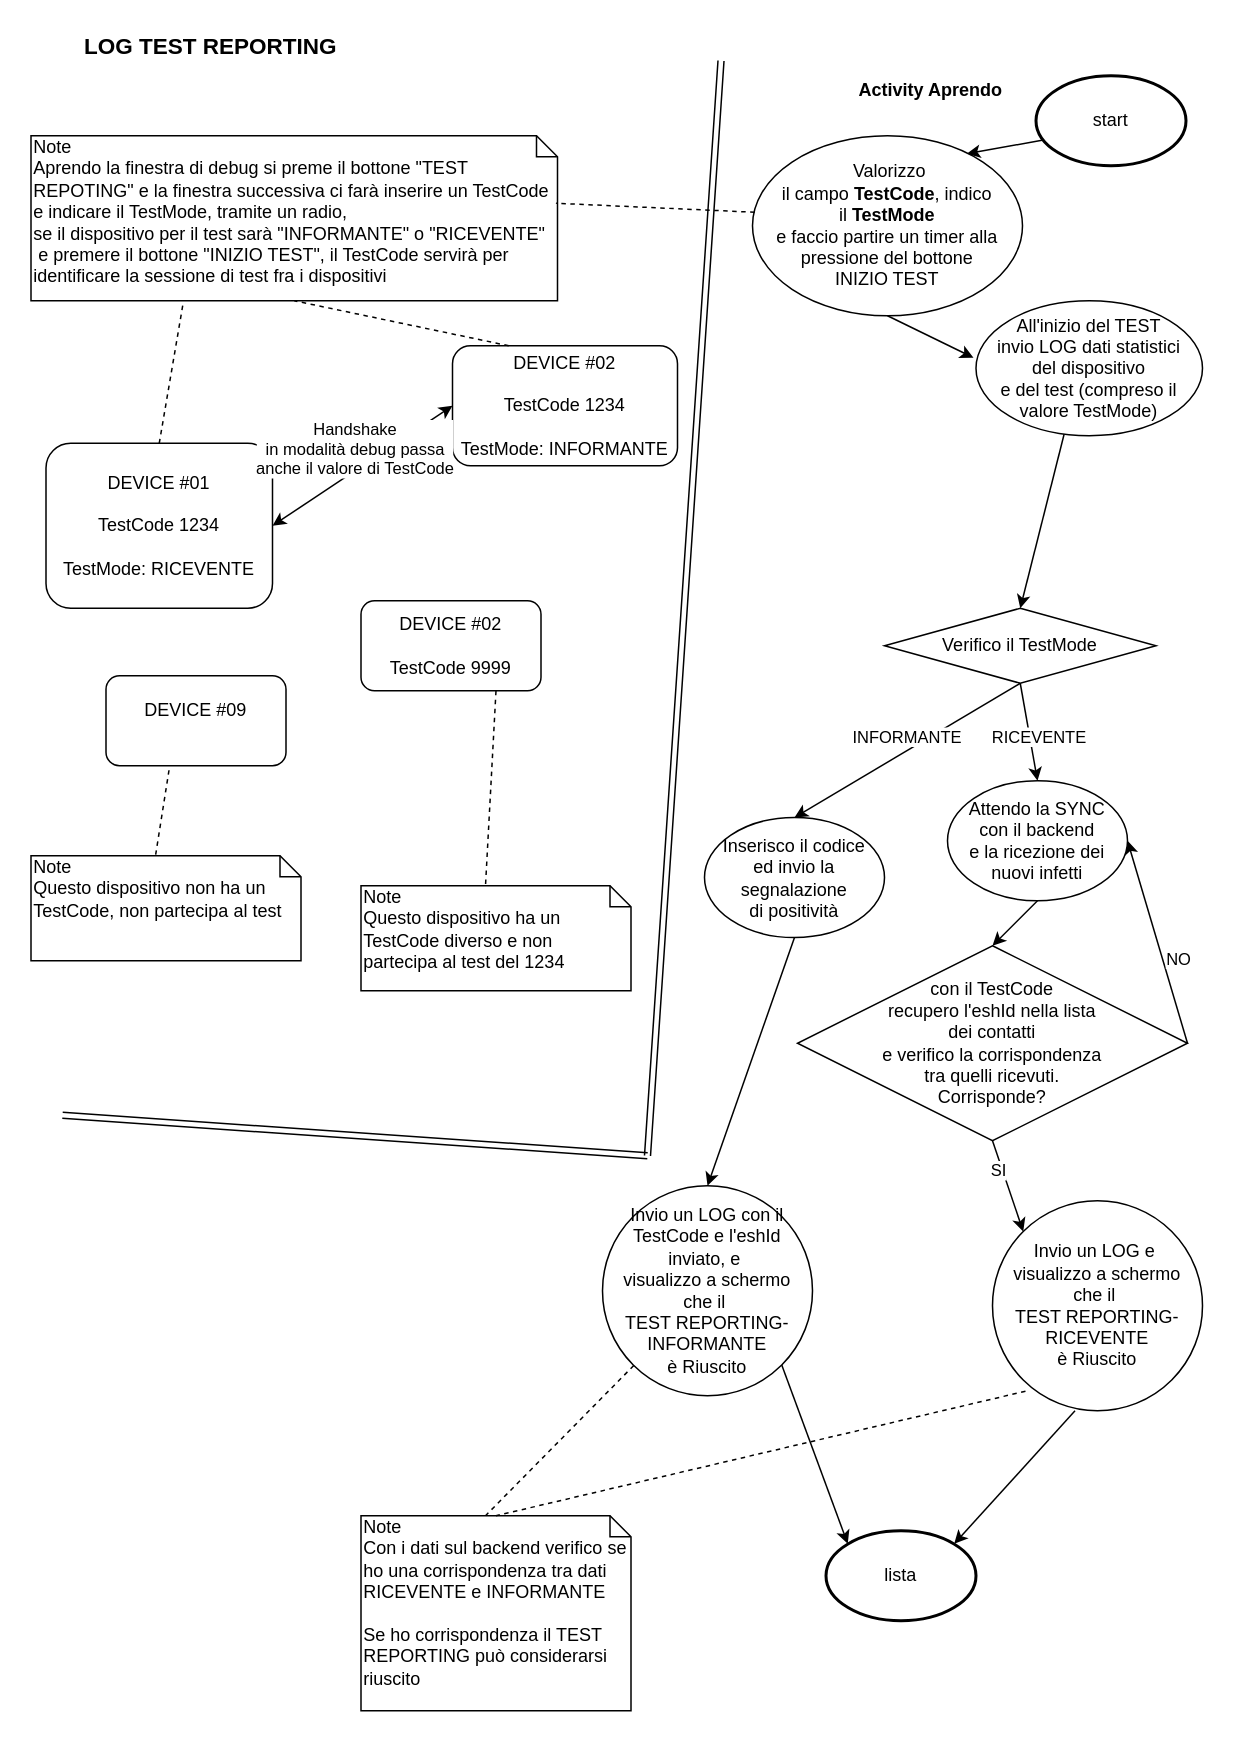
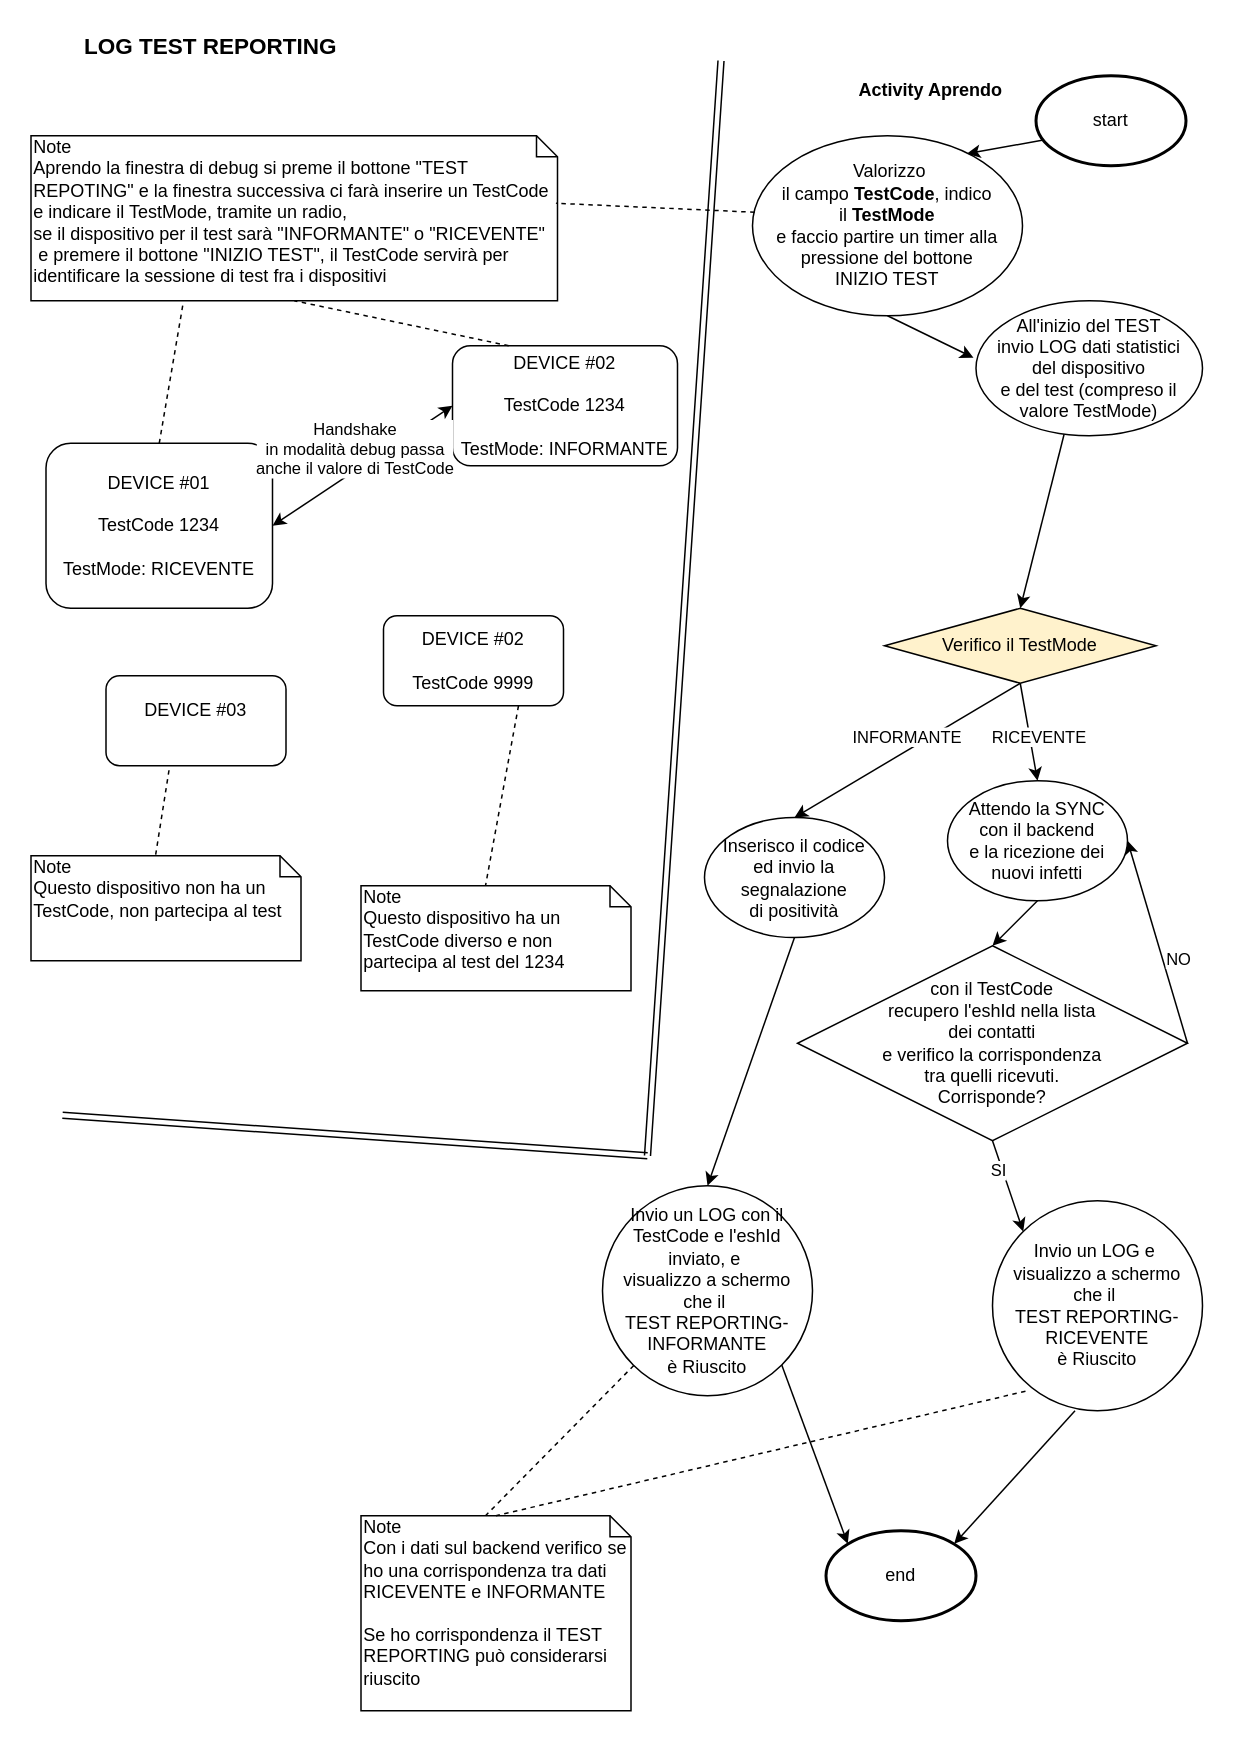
- <mxCell id="12" value="DEVICE #02&lt;br&gt;&lt;br&gt;TestCode 9999" style="rounded=1;whiteSpace=wrap;html=1;" vertex="1" parent="1"><mxGeometry x="240" y="400" width="120" height="60" as="geometry" /></mxCell>
+ <mxCell id="12" value="DEVICE #02&lt;br&gt;&lt;br&gt;TestCode 9999" style="rounded=1;whiteSpace=wrap;html=1;" vertex="1" parent="1"><mxGeometry x="255" y="410" width="120" height="60" as="geometry" /></mxCell>
- <mxCell id="17" value="Verifico il TestMode" style="rhombus;whiteSpace=wrap;html=1;" vertex="1" parent="1"><mxGeometry x="589" y="405" width="181" height="50" as="geometry" /></mxCell>
+ <mxCell id="17" value="Verifico il TestMode" style="rhombus;whiteSpace=wrap;html=1;fillColor=#fff2cc;" vertex="1" parent="1"><mxGeometry x="589" y="405" width="181" height="50" as="geometry" /></mxCell>
- <mxCell id="4" value="DEVICE #09&lt;br&gt;&lt;br&gt;" style="rounded=1;whiteSpace=wrap;html=1;" vertex="1" parent="1"><mxGeometry x="70" y="450" width="120" height="60" as="geometry" /></mxCell>
+ <mxCell id="4" value="DEVICE #03&lt;br&gt;&lt;br&gt;" style="rounded=1;whiteSpace=wrap;html=1;" vertex="1" parent="1"><mxGeometry x="70" y="450" width="120" height="60" as="geometry" /></mxCell>
- <mxCell id="22" value="lista" style="strokeWidth=2;html=1;shape=mxgraph.flowchart.start_1;whiteSpace=wrap;" vertex="1" parent="1"><mxGeometry x="550" y="1020" width="100" height="60" as="geometry" /></mxCell>
+ <mxCell id="22" value="end" style="strokeWidth=2;html=1;shape=mxgraph.flowchart.start_1;whiteSpace=wrap;" vertex="1" parent="1"><mxGeometry x="550" y="1020" width="100" height="60" as="geometry" /></mxCell>
